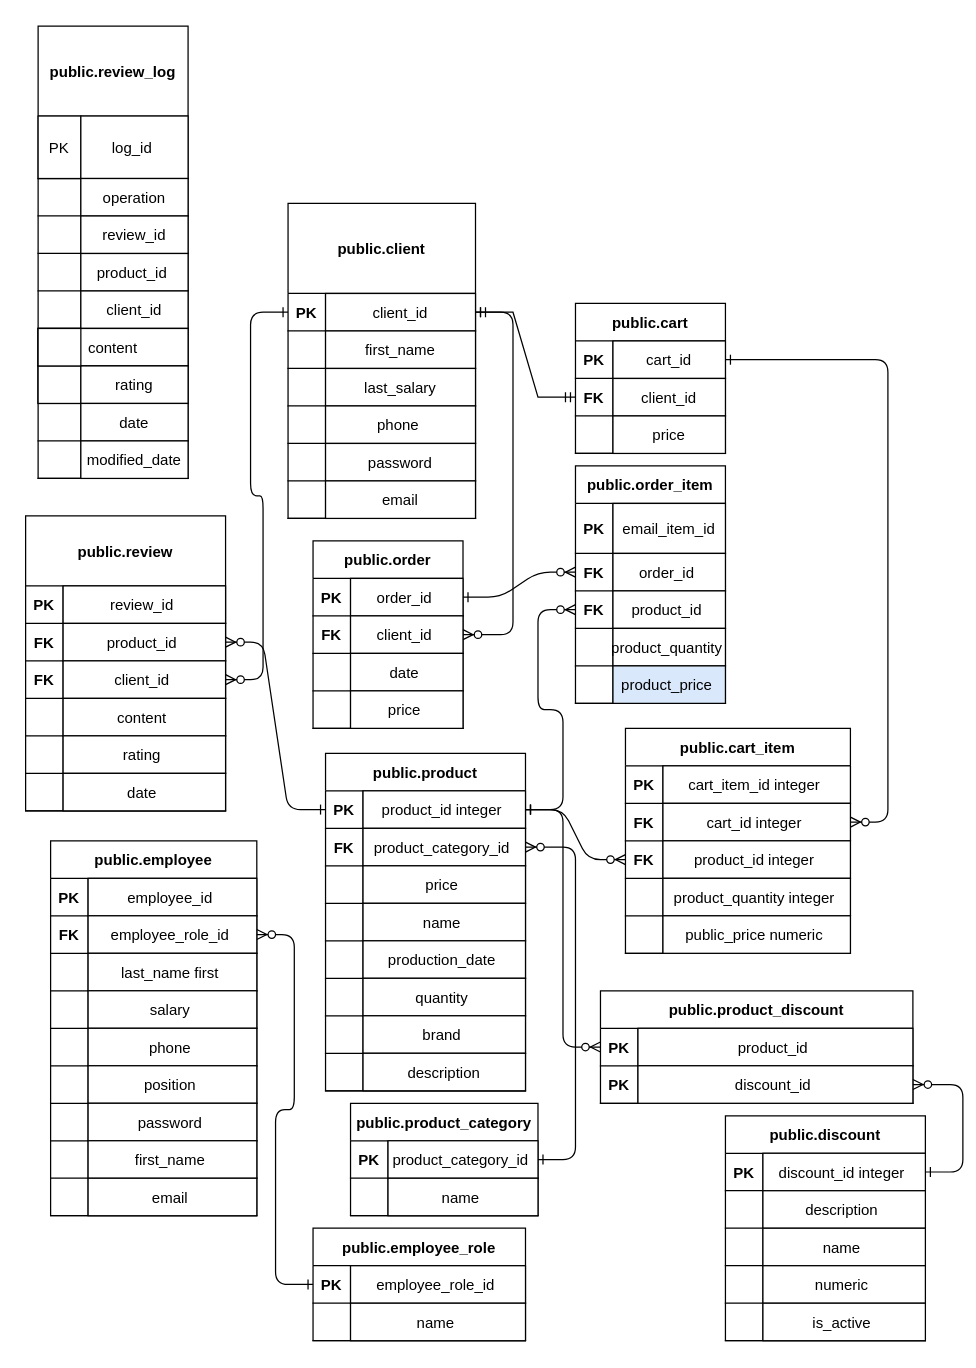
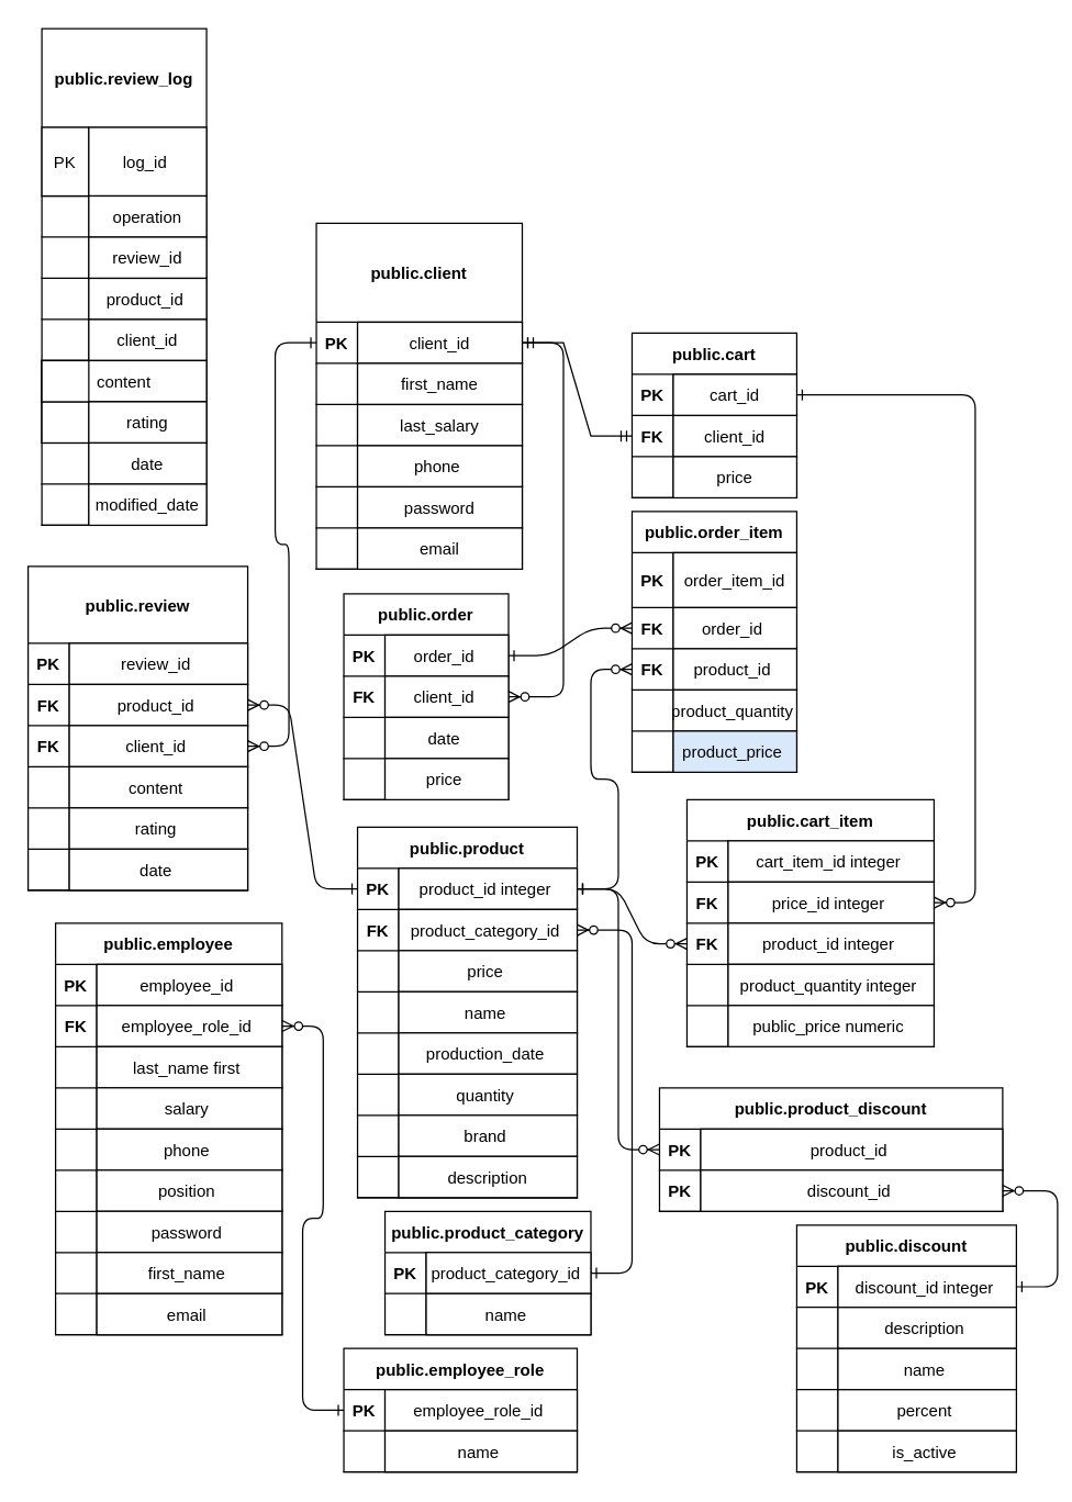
- <mxCell id="114" value="email_item_id" style="" parent="112" vertex="1"><mxGeometry x="30" width="90" height="40" as="geometry"><mxRectangle width="90" height="40" as="alternateBounds" /></mxGeometry></mxCell>
+ <mxCell id="114" value="order_item_id" style="" parent="112" vertex="1"><mxGeometry x="30" width="90" height="40" as="geometry"><mxRectangle width="90" height="40" as="alternateBounds" /></mxGeometry></mxCell>
- <mxCell id="18" value="cart_id integer " style="" parent="16" vertex="1"><mxGeometry x="30" width="150.01" height="30" as="geometry"><mxRectangle width="150.01" height="30" as="alternateBounds" /></mxGeometry></mxCell>
+ <mxCell id="18" value="price_id integer " style="" parent="16" vertex="1"><mxGeometry x="30" width="150.01" height="30" as="geometry"><mxRectangle width="150.01" height="30" as="alternateBounds" /></mxGeometry></mxCell>
- <mxCell id="59" value="numeric " style="" parent="57" vertex="1"><mxGeometry x="30" width="130" height="30" as="geometry"><mxRectangle width="130" height="30" as="alternateBounds" /></mxGeometry></mxCell>
+ <mxCell id="59" value="percent " style="" parent="57" vertex="1"><mxGeometry x="30" width="130" height="30" as="geometry"><mxRectangle width="130" height="30" as="alternateBounds" /></mxGeometry></mxCell>
